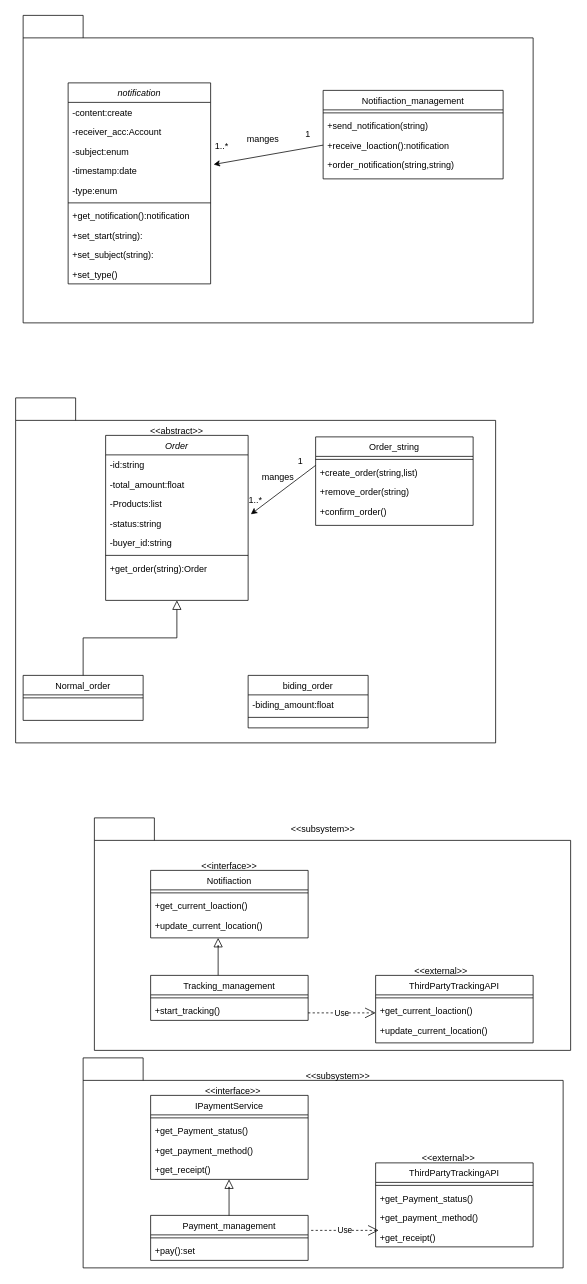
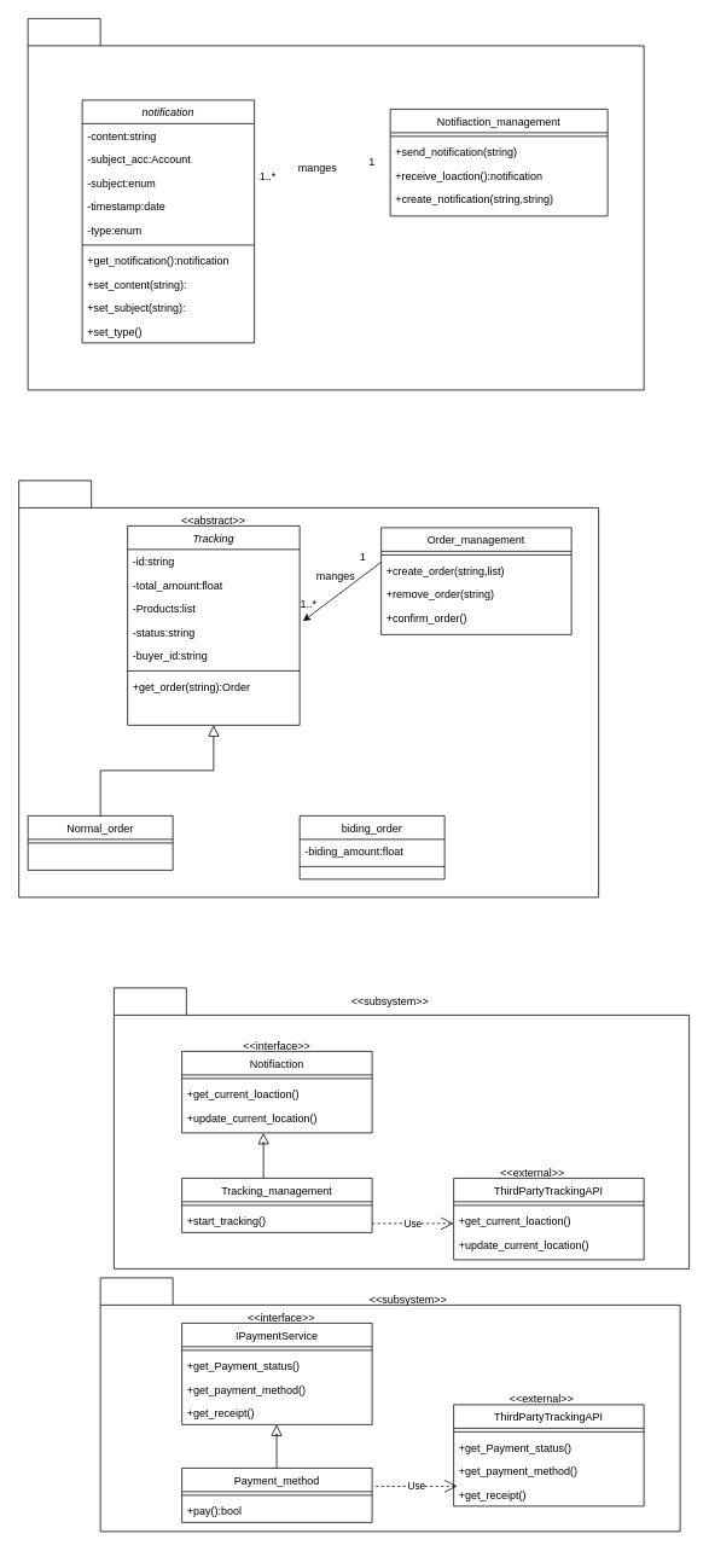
- <mxCell id="65" value="-content:create" style="text;align=left;verticalAlign=top;spacingLeft=4;spacingRight=4;overflow=hidden;rotatable=0;points=[[0,0.5],[1,0.5]];portConstraint=eastwest;" vertex="1" parent="64"><mxGeometry y="26" width="190" height="26" as="geometry" /></mxCell>
+ <mxCell id="65" value="-content:string" style="text;align=left;verticalAlign=top;spacingLeft=4;spacingRight=4;overflow=hidden;rotatable=0;points=[[0,0.5],[1,0.5]];portConstraint=eastwest;" vertex="1" parent="64"><mxGeometry y="26" width="190" height="26" as="geometry" /></mxCell>
- <mxCell id="66" value="-receiver_acc:Account" style="text;align=left;verticalAlign=top;spacingLeft=4;spacingRight=4;overflow=hidden;rotatable=0;points=[[0,0.5],[1,0.5]];portConstraint=eastwest;rounded=0;shadow=0;html=0;" vertex="1" parent="64"><mxGeometry y="52" width="190" height="26" as="geometry" /></mxCell>
+ <mxCell id="66" value="-subject_acc:Account" style="text;align=left;verticalAlign=top;spacingLeft=4;spacingRight=4;overflow=hidden;rotatable=0;points=[[0,0.5],[1,0.5]];portConstraint=eastwest;rounded=0;shadow=0;html=0;" vertex="1" parent="64"><mxGeometry y="52" width="190" height="26" as="geometry" /></mxCell>
- <mxCell id="81" value="" style="endArrow=classic;html=1;rounded=0;entryX=1.021;entryY=0.185;entryDx=0;entryDy=0;entryPerimeter=0;exitX=0;exitY=0.5;exitDx=0;exitDy=0;" edge="1" parent="1" source="78" target="68"><mxGeometry width="50" height="50" relative="1" as="geometry"><mxPoint x="420" y="200" as="sourcePoint" /><mxPoint x="370" y="230" as="targetPoint" /></mxGeometry></mxCell>
- <mxCell id="79" value="+order_notification(string,string)" style="text;align=left;verticalAlign=top;spacingLeft=4;spacingRight=4;overflow=hidden;rotatable=0;points=[[0,0.5],[1,0.5]];portConstraint=eastwest;" vertex="1" parent="75"><mxGeometry y="86" width="240" height="26" as="geometry" /></mxCell>
+ <mxCell id="79" value="+create_notification(string,string)" style="text;align=left;verticalAlign=top;spacingLeft=4;spacingRight=4;overflow=hidden;rotatable=0;points=[[0,0.5],[1,0.5]];portConstraint=eastwest;" vertex="1" parent="75"><mxGeometry y="86" width="240" height="26" as="geometry" /></mxCell>
- <mxCell id="72" value="+set_start(string):" style="text;align=left;verticalAlign=top;spacingLeft=4;spacingRight=4;overflow=hidden;rotatable=0;points=[[0,0.5],[1,0.5]];portConstraint=eastwest;" vertex="1" parent="64"><mxGeometry y="190" width="190" height="26" as="geometry" /></mxCell>
+ <mxCell id="72" value="+set_content(string):" style="text;align=left;verticalAlign=top;spacingLeft=4;spacingRight=4;overflow=hidden;rotatable=0;points=[[0,0.5],[1,0.5]];portConstraint=eastwest;" vertex="1" parent="64"><mxGeometry y="190" width="190" height="26" as="geometry" /></mxCell>
- <mxCell id="6" value="Order" style="swimlane;fontStyle=2;align=center;verticalAlign=top;childLayout=stackLayout;horizontal=1;startSize=26;horizontalStack=0;resizeParent=1;resizeLast=0;collapsible=1;marginBottom=0;rounded=0;shadow=0;strokeWidth=1;" parent="1" vertex="1"><mxGeometry x="140" y="580" width="190" height="220" as="geometry"><mxRectangle x="230" y="140" width="160" height="26" as="alternateBounds" /></mxGeometry></mxCell>
+ <mxCell id="6" value="Tracking" style="swimlane;fontStyle=2;align=center;verticalAlign=top;childLayout=stackLayout;horizontal=1;startSize=26;horizontalStack=0;resizeParent=1;resizeLast=0;collapsible=1;marginBottom=0;rounded=0;shadow=0;strokeWidth=1;" parent="1" vertex="1"><mxGeometry x="140" y="580" width="190" height="220" as="geometry"><mxRectangle x="230" y="140" width="160" height="26" as="alternateBounds" /></mxGeometry></mxCell>
- <mxCell id="20" value="Order_string" style="swimlane;fontStyle=0;align=center;verticalAlign=top;childLayout=stackLayout;horizontal=1;startSize=26;horizontalStack=0;resizeParent=1;resizeLast=0;collapsible=1;marginBottom=0;rounded=0;shadow=0;strokeWidth=1;" parent="1" vertex="1"><mxGeometry x="420" y="582" width="210" height="118" as="geometry"><mxRectangle x="550" y="140" width="160" height="26" as="alternateBounds" /></mxGeometry></mxCell>
+ <mxCell id="20" value="Order_management" style="swimlane;fontStyle=0;align=center;verticalAlign=top;childLayout=stackLayout;horizontal=1;startSize=26;horizontalStack=0;resizeParent=1;resizeLast=0;collapsible=1;marginBottom=0;rounded=0;shadow=0;strokeWidth=1;" parent="1" vertex="1"><mxGeometry x="420" y="582" width="210" height="118" as="geometry"><mxRectangle x="550" y="140" width="160" height="26" as="alternateBounds" /></mxGeometry></mxCell>
- <mxCell id="53" value="Payment_management" style="swimlane;fontStyle=0;align=center;verticalAlign=top;childLayout=stackLayout;horizontal=1;startSize=26;horizontalStack=0;resizeParent=1;resizeLast=0;collapsible=1;marginBottom=0;rounded=0;shadow=0;strokeWidth=1;" parent="1" vertex="1"><mxGeometry x="200" y="1620" width="210" height="60" as="geometry"><mxRectangle x="550" y="140" width="160" height="26" as="alternateBounds" /></mxGeometry></mxCell>
+ <mxCell id="53" value="Payment_method" style="swimlane;fontStyle=0;align=center;verticalAlign=top;childLayout=stackLayout;horizontal=1;startSize=26;horizontalStack=0;resizeParent=1;resizeLast=0;collapsible=1;marginBottom=0;rounded=0;shadow=0;strokeWidth=1;" parent="1" vertex="1"><mxGeometry x="200" y="1620" width="210" height="60" as="geometry"><mxRectangle x="550" y="140" width="160" height="26" as="alternateBounds" /></mxGeometry></mxCell>
- <mxCell id="55" value="+pay():set" style="text;align=left;verticalAlign=top;spacingLeft=4;spacingRight=4;overflow=hidden;rotatable=0;points=[[0,0.5],[1,0.5]];portConstraint=eastwest;" parent="53" vertex="1"><mxGeometry y="34" width="210" height="26" as="geometry" /></mxCell>
+ <mxCell id="55" value="+pay():bool" style="text;align=left;verticalAlign=top;spacingLeft=4;spacingRight=4;overflow=hidden;rotatable=0;points=[[0,0.5],[1,0.5]];portConstraint=eastwest;" parent="53" vertex="1"><mxGeometry y="34" width="210" height="26" as="geometry" /></mxCell>
